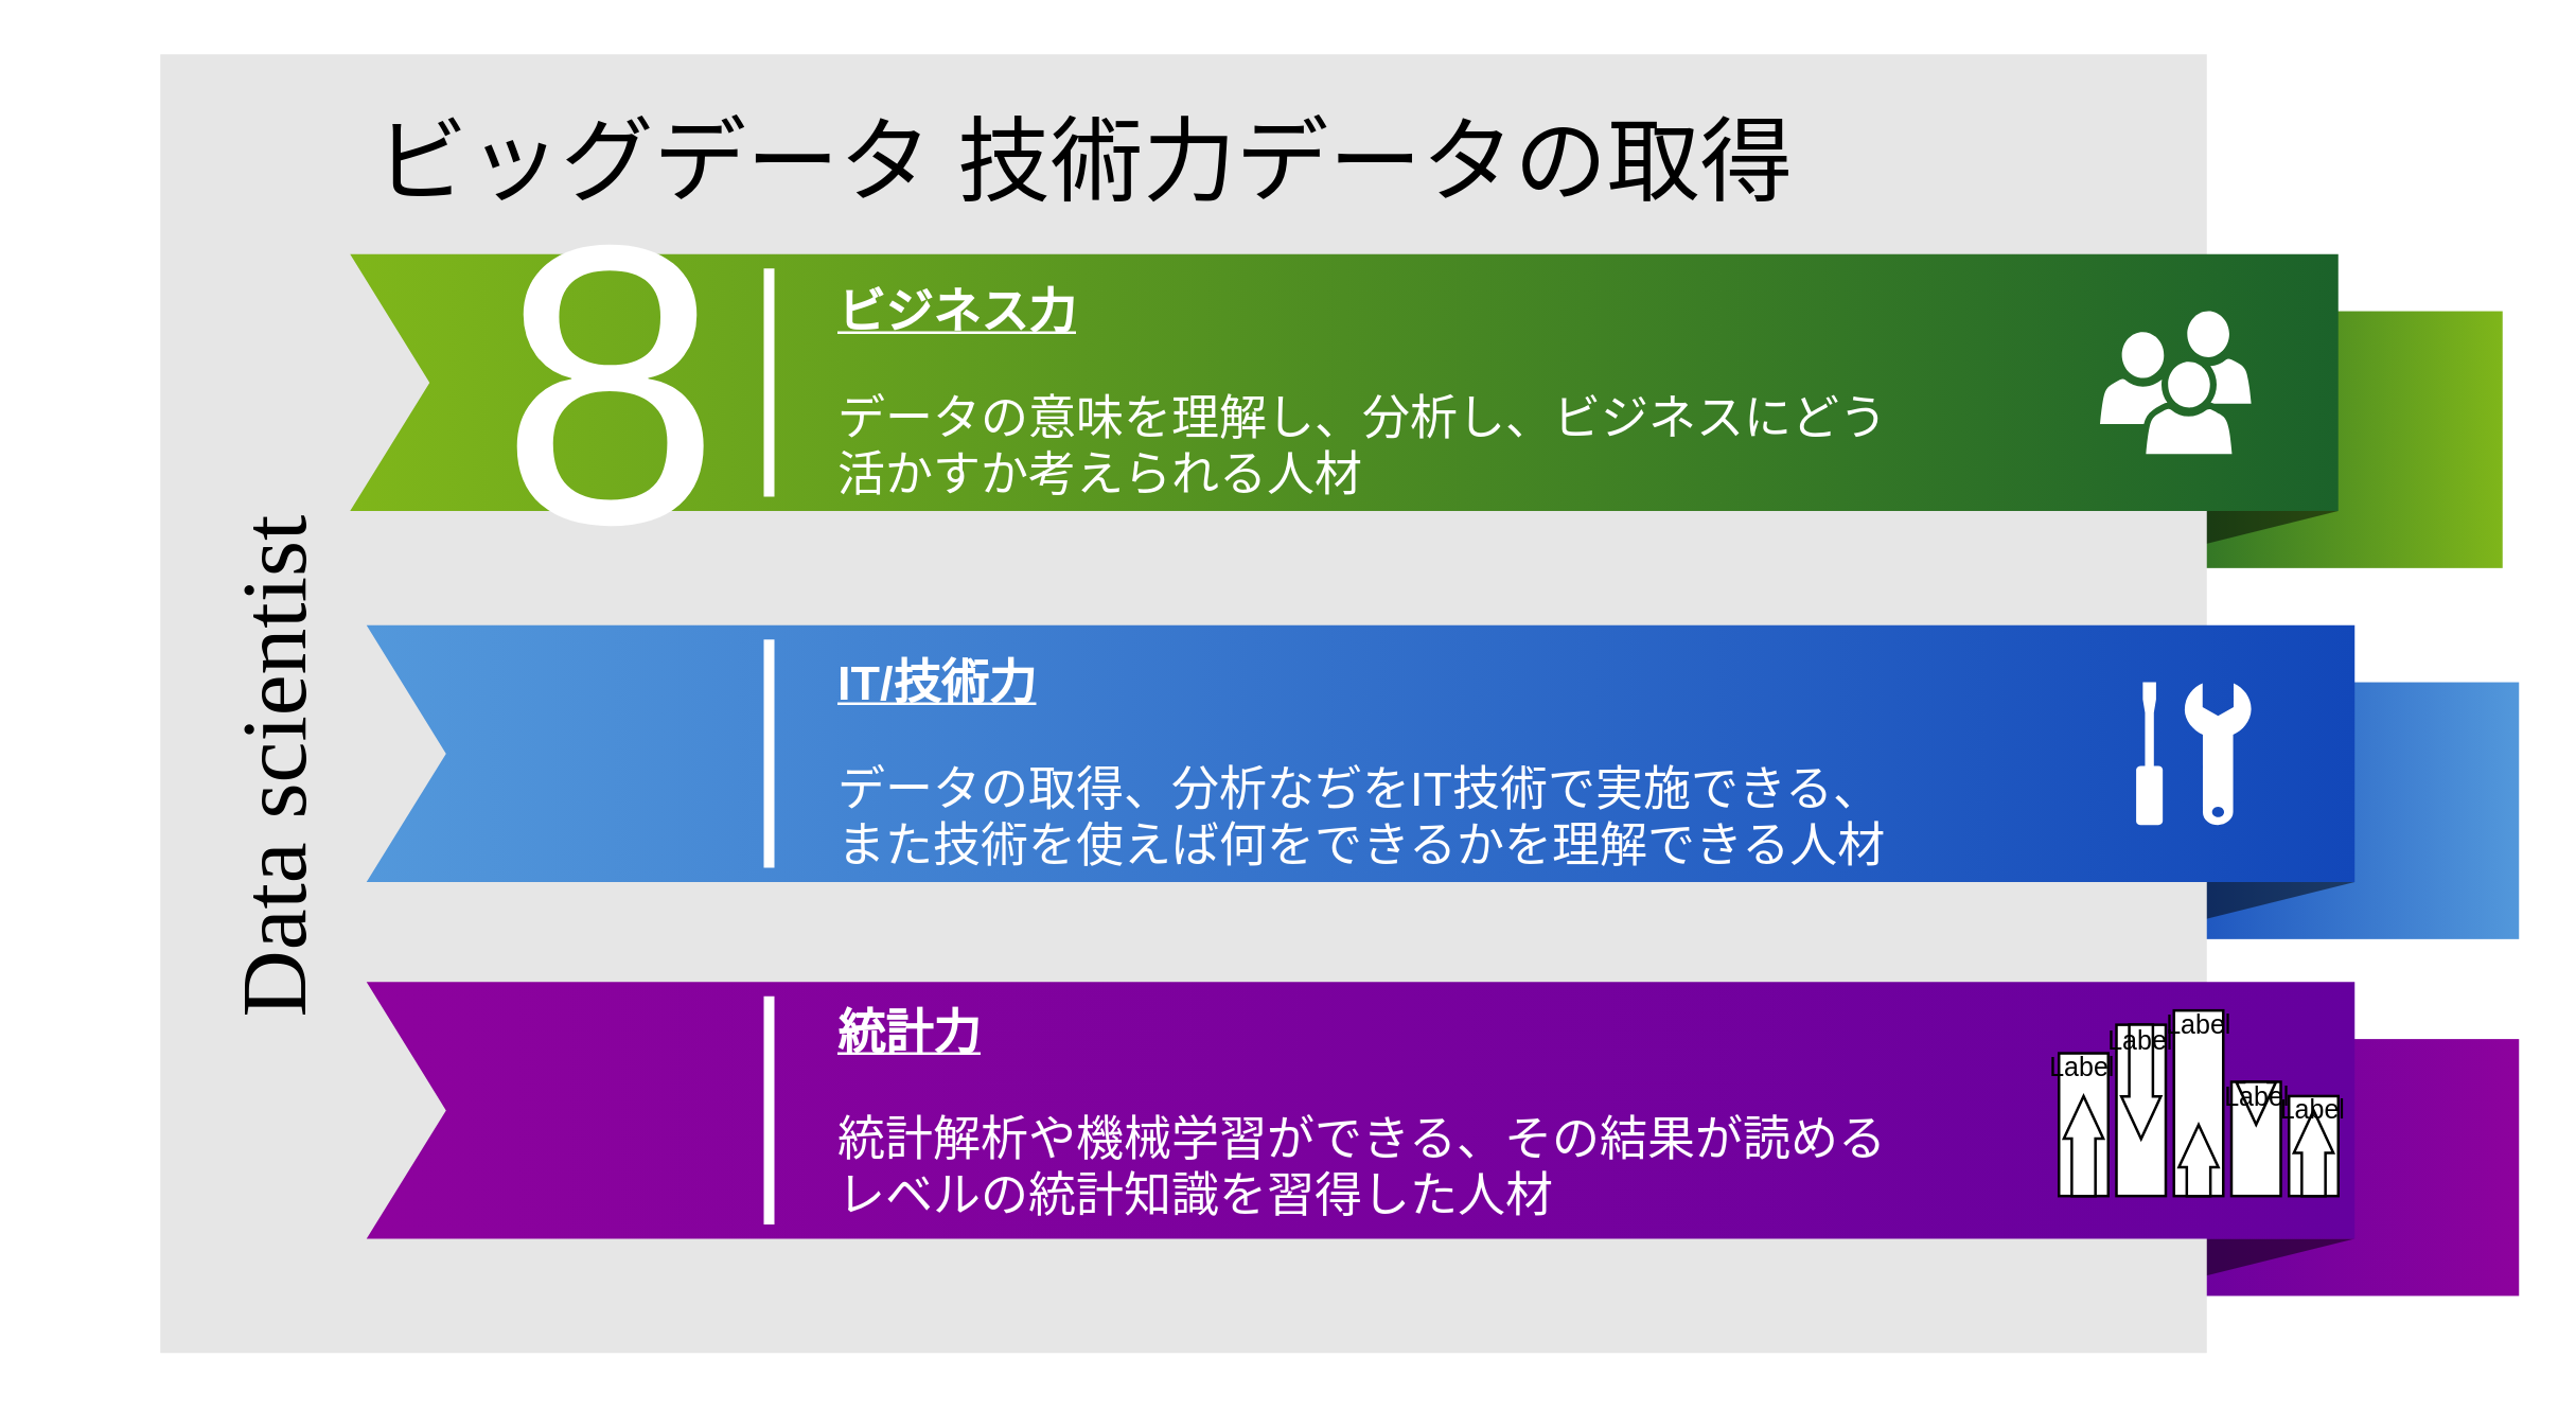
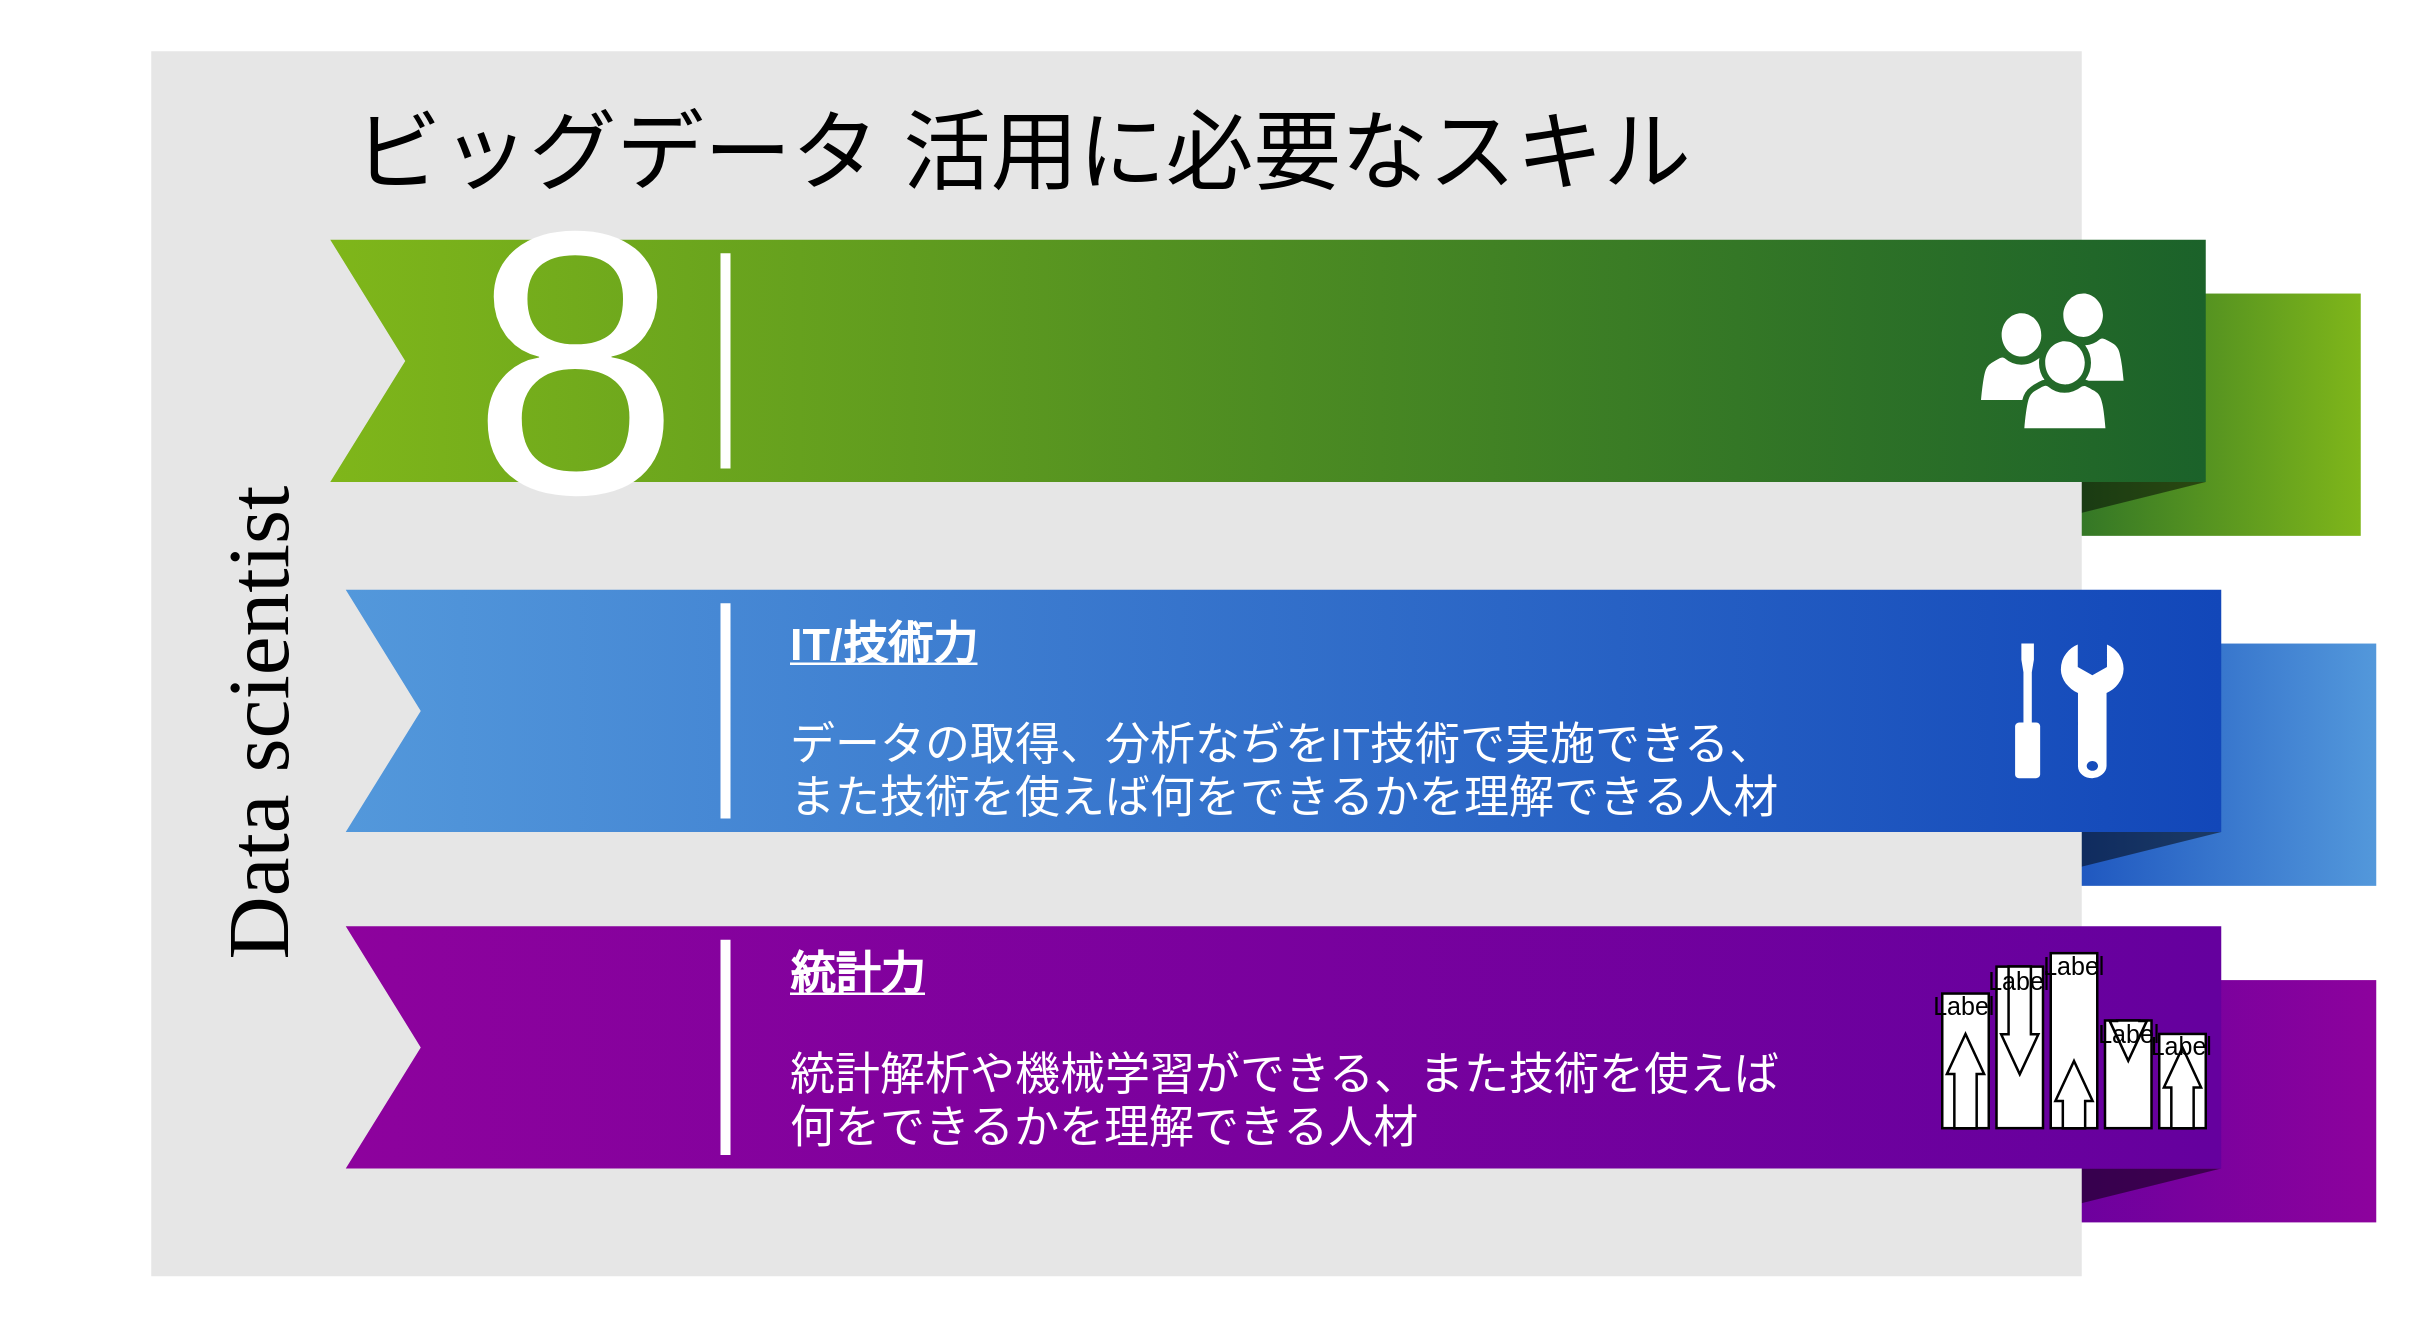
- <mxCell id="39" value="ビッグデータ 技術力データの取得" style="text;html=1;strokeColor=none;fillColor=none;align=center;verticalAlign=middle;whiteSpace=wrap;rounded=0;fontSize=35;" vertex="1" parent="2"><mxGeometry x="111.6" y="30" width="553.6" height="20" as="geometry" /></mxCell>
+ <mxCell id="39" value="ビッグデータ 活用に必要なスキル" style="text;html=1;strokeColor=none;fillColor=none;align=center;verticalAlign=middle;whiteSpace=wrap;rounded=0;fontSize=35;" vertex="1" parent="2"><mxGeometry x="111.6" y="30" width="553.6" height="20" as="geometry" /></mxCell>
- <mxCell id="18" value="&lt;h1 style=&quot;font-size: 18px&quot;&gt;&lt;font style=&quot;font-size: 18px&quot;&gt;&lt;u&gt;ビジネス力&lt;/u&gt;&lt;/font&gt;&lt;/h1&gt;&lt;p style=&quot;font-size: 18px&quot;&gt;&lt;font style=&quot;font-size: 18px&quot;&gt;データの意味を理解し、分析し、ビジネスにどう活かすか考えられる人材&lt;/font&gt;&lt;/p&gt;" style="text;html=1;strokeColor=none;fillColor=none;spacing=5;spacingTop=-20;whiteSpace=wrap;overflow=hidden;rounded=0;shadow=0;dashed=0;fontFamily=Helvetica;fontSize=18;fontColor=#FFFFFF;align=left;" parent="2" vertex="1"><mxGeometry x="291.4" y="86.15" width="415.4" height="83.85" as="geometry" /></mxCell>
- <mxCell id="38" value="&lt;h1 style=&quot;font-size: 18px&quot;&gt;&lt;font style=&quot;font-size: 18px&quot;&gt;&lt;u&gt;統計力&lt;/u&gt;&lt;/font&gt;&lt;/h1&gt;&lt;p style=&quot;font-size: 18px&quot;&gt;&lt;font style=&quot;font-size: 18px&quot;&gt;統計解析や機械学習ができる、その結果が読めるレベルの統計知識を習得した人材&lt;/font&gt;&lt;/p&gt;" style="text;html=1;strokeColor=none;fillColor=none;spacing=5;spacingTop=-20;whiteSpace=wrap;overflow=hidden;rounded=0;shadow=0;dashed=0;fontFamily=Helvetica;fontSize=18;fontColor=#FFFFFF;align=left;" vertex="1" parent="2"><mxGeometry x="291.4" y="358.08" width="415.4" height="81.92" as="geometry" /></mxCell>
+ <mxCell id="38" value="&lt;h1 style=&quot;font-size: 18px&quot;&gt;&lt;font style=&quot;font-size: 18px&quot;&gt;&lt;u&gt;統計力&lt;/u&gt;&lt;/font&gt;&lt;/h1&gt;&lt;p style=&quot;font-size: 18px&quot;&gt;&lt;font style=&quot;font-size: 18px&quot;&gt;統計解析や機械学習ができる、また技術を使えば何をできるかを理解できる人材&lt;/font&gt;&lt;/p&gt;" style="text;html=1;strokeColor=none;fillColor=none;spacing=5;spacingTop=-20;whiteSpace=wrap;overflow=hidden;rounded=0;shadow=0;dashed=0;fontFamily=Helvetica;fontSize=18;fontColor=#FFFFFF;align=left;" vertex="1" parent="2"><mxGeometry x="291.4" y="358.08" width="415.4" height="81.92" as="geometry" /></mxCell>
